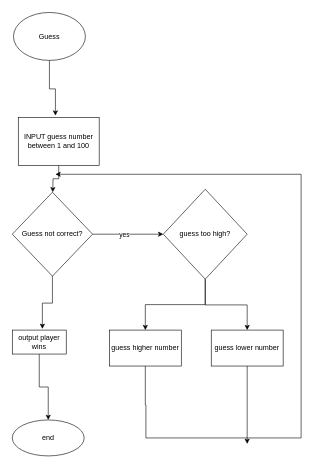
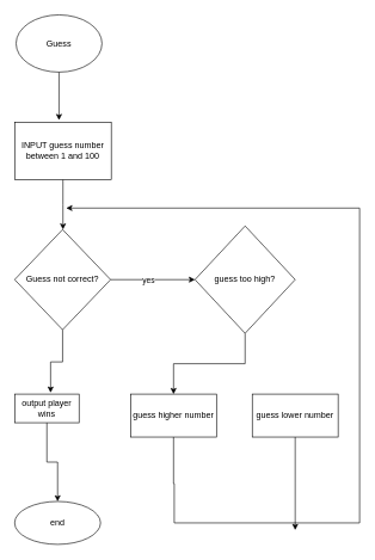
- <mxCell id="4" value="INPUT guess number between 1 and 100" style="rounded=0;whiteSpace=wrap;html=1;" vertex="1" parent="1"><mxGeometry x="30" y="195" width="135" height="80" as="geometry" /></mxCell>
+ <mxCell id="4" value="INPUT guess number between 1 and 100" style="rounded=0;whiteSpace=wrap;html=1;" vertex="1" parent="1"><mxGeometry x="20" y="170" width="135" height="80" as="geometry" /></mxCell>
- <mxCell id="9" style="edgeStyle=orthogonalEdgeStyle;rounded=0;orthogonalLoop=1;jettySize=auto;html=1;entryX=0.5;entryY=0;entryDx=0;entryDy=0;" edge="1" parent="1" source="11" target="17"><mxGeometry relative="1" as="geometry"><Array as="points"><mxPoint x="342" y="508" /><mxPoint x="412" y="508" /></Array></mxGeometry></mxCell>
